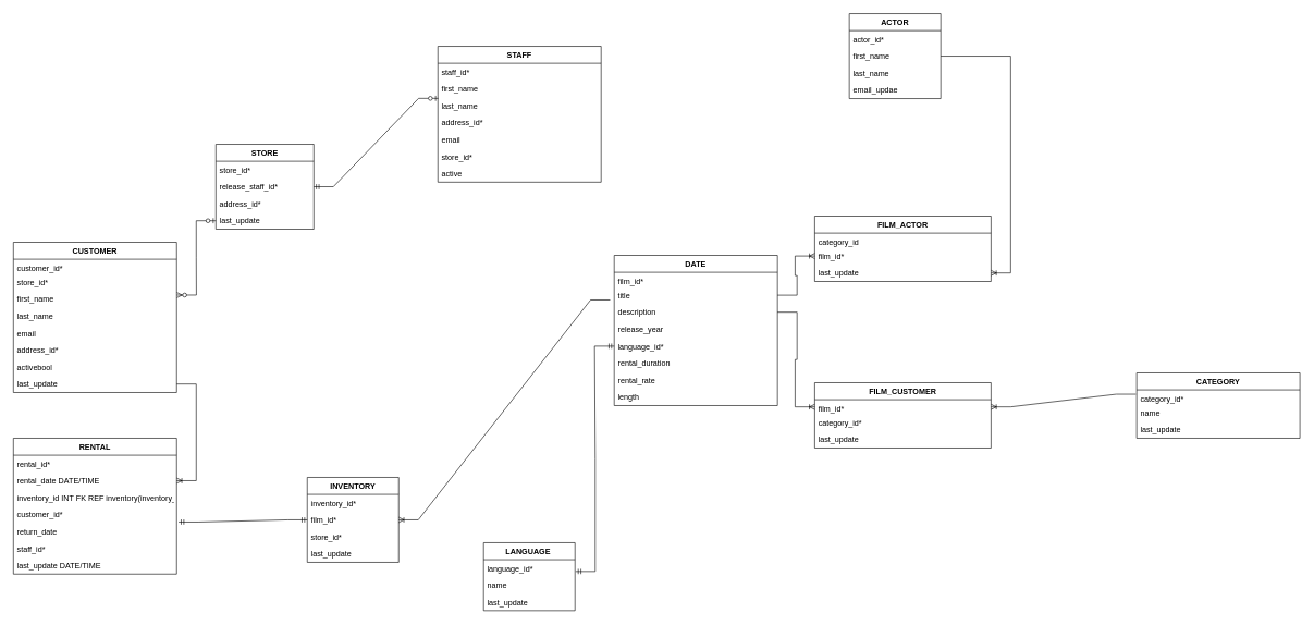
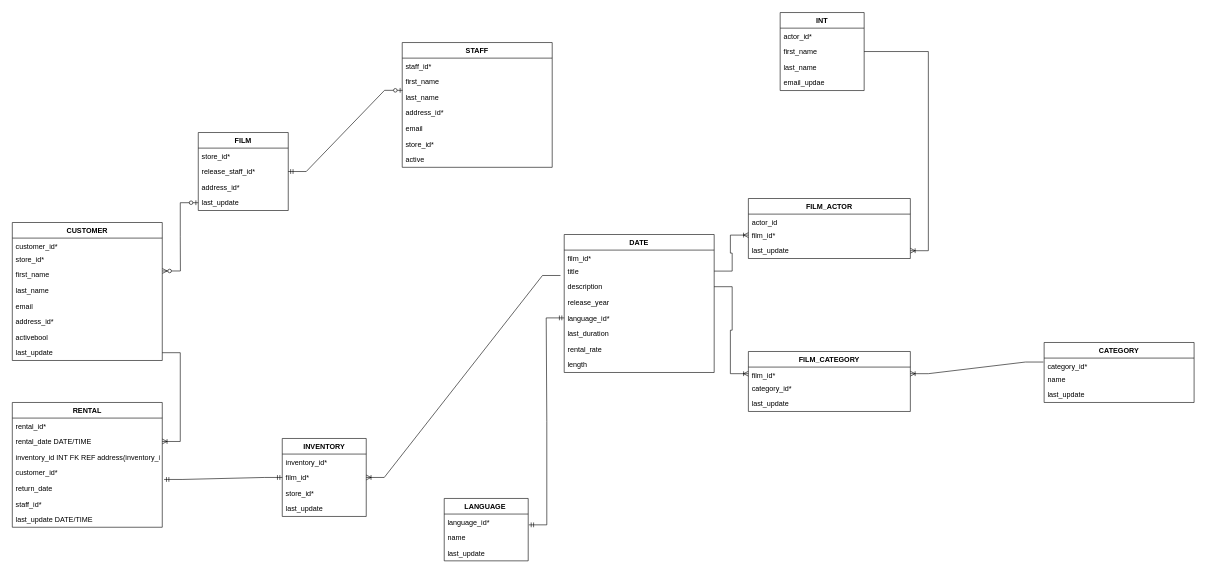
- <mxCell id="20" value="ACTOR" style="swimlane;fontStyle=1;childLayout=stackLayout;horizontal=1;startSize=26;horizontalStack=0;resizeParent=1;resizeParentMax=0;resizeLast=0;collapsible=1;marginBottom=0;" vertex="1" parent="1"><mxGeometry x="1300" y="20" width="140" height="130" as="geometry" /></mxCell>
+ <mxCell id="20" value="INT" style="swimlane;fontStyle=1;childLayout=stackLayout;horizontal=1;startSize=26;horizontalStack=0;resizeParent=1;resizeParentMax=0;resizeLast=0;collapsible=1;marginBottom=0;" vertex="1" parent="1"><mxGeometry x="1300" y="20" width="140" height="130" as="geometry" /></mxCell>
- <mxCell id="2" value="STORE" style="swimlane;fontStyle=1;childLayout=stackLayout;horizontal=1;startSize=26;horizontalStack=0;resizeParent=1;resizeParentMax=0;resizeLast=0;collapsible=1;marginBottom=0;" vertex="1" parent="1"><mxGeometry x="330" y="220" width="150" height="130" as="geometry" /></mxCell>
+ <mxCell id="2" value="FILM" style="swimlane;fontStyle=1;childLayout=stackLayout;horizontal=1;startSize=26;horizontalStack=0;resizeParent=1;resizeParentMax=0;resizeLast=0;collapsible=1;marginBottom=0;" vertex="1" parent="1"><mxGeometry x="330" y="220" width="150" height="130" as="geometry" /></mxCell>
- <mxCell id="69" value="category_id" style="text;align=left;verticalAlign=top;spacingLeft=4;spacingRight=4;overflow=hidden;rotatable=0;points=[[0,0.5],[1,0.5]];portConstraint=eastwest;" vertex="1" parent="68"><mxGeometry y="26" width="270" height="22" as="geometry" /></mxCell>
+ <mxCell id="69" value="actor_id" style="text;align=left;verticalAlign=top;spacingLeft=4;spacingRight=4;overflow=hidden;rotatable=0;points=[[0,0.5],[1,0.5]];portConstraint=eastwest;" vertex="1" parent="68"><mxGeometry y="26" width="270" height="22" as="geometry" /></mxCell>
- <mxCell id="48" value="rental_duration " style="text;align=left;verticalAlign=top;spacingLeft=4;spacingRight=4;overflow=hidden;rotatable=0;points=[[0,0.5],[1,0.5]];portConstraint=eastwest;" vertex="1" parent="42"><mxGeometry y="152" width="250" height="26" as="geometry" /></mxCell>
+ <mxCell id="48" value="last_duration " style="text;align=left;verticalAlign=top;spacingLeft=4;spacingRight=4;overflow=hidden;rotatable=0;points=[[0,0.5],[1,0.5]];portConstraint=eastwest;" vertex="1" parent="42"><mxGeometry y="152" width="250" height="26" as="geometry" /></mxCell>
- <mxCell id="33" value="FILM_CUSTOMER" style="swimlane;fontStyle=1;childLayout=stackLayout;horizontal=1;startSize=26;horizontalStack=0;resizeParent=1;resizeParentMax=0;resizeLast=0;collapsible=1;marginBottom=0;" vertex="1" parent="1"><mxGeometry x="1247" y="585" width="270" height="100" as="geometry" /></mxCell>
+ <mxCell id="33" value="FILM_CATEGORY" style="swimlane;fontStyle=1;childLayout=stackLayout;horizontal=1;startSize=26;horizontalStack=0;resizeParent=1;resizeParentMax=0;resizeLast=0;collapsible=1;marginBottom=0;" vertex="1" parent="1"><mxGeometry x="1247" y="585" width="270" height="100" as="geometry" /></mxCell>
- <mxCell id="58" value="inventory_id INT FK REF inventory(inventory_id)&#10;" style="text;align=left;verticalAlign=top;spacingLeft=4;spacingRight=4;overflow=hidden;rotatable=0;points=[[0,0.5],[1,0.5]];portConstraint=eastwest;" vertex="1" parent="55"><mxGeometry y="78" width="250" height="26" as="geometry" /></mxCell>
+ <mxCell id="58" value="inventory_id INT FK REF address(inventory_id)&#10;" style="text;align=left;verticalAlign=top;spacingLeft=4;spacingRight=4;overflow=hidden;rotatable=0;points=[[0,0.5],[1,0.5]];portConstraint=eastwest;" vertex="1" parent="55"><mxGeometry y="78" width="250" height="26" as="geometry" /></mxCell>
